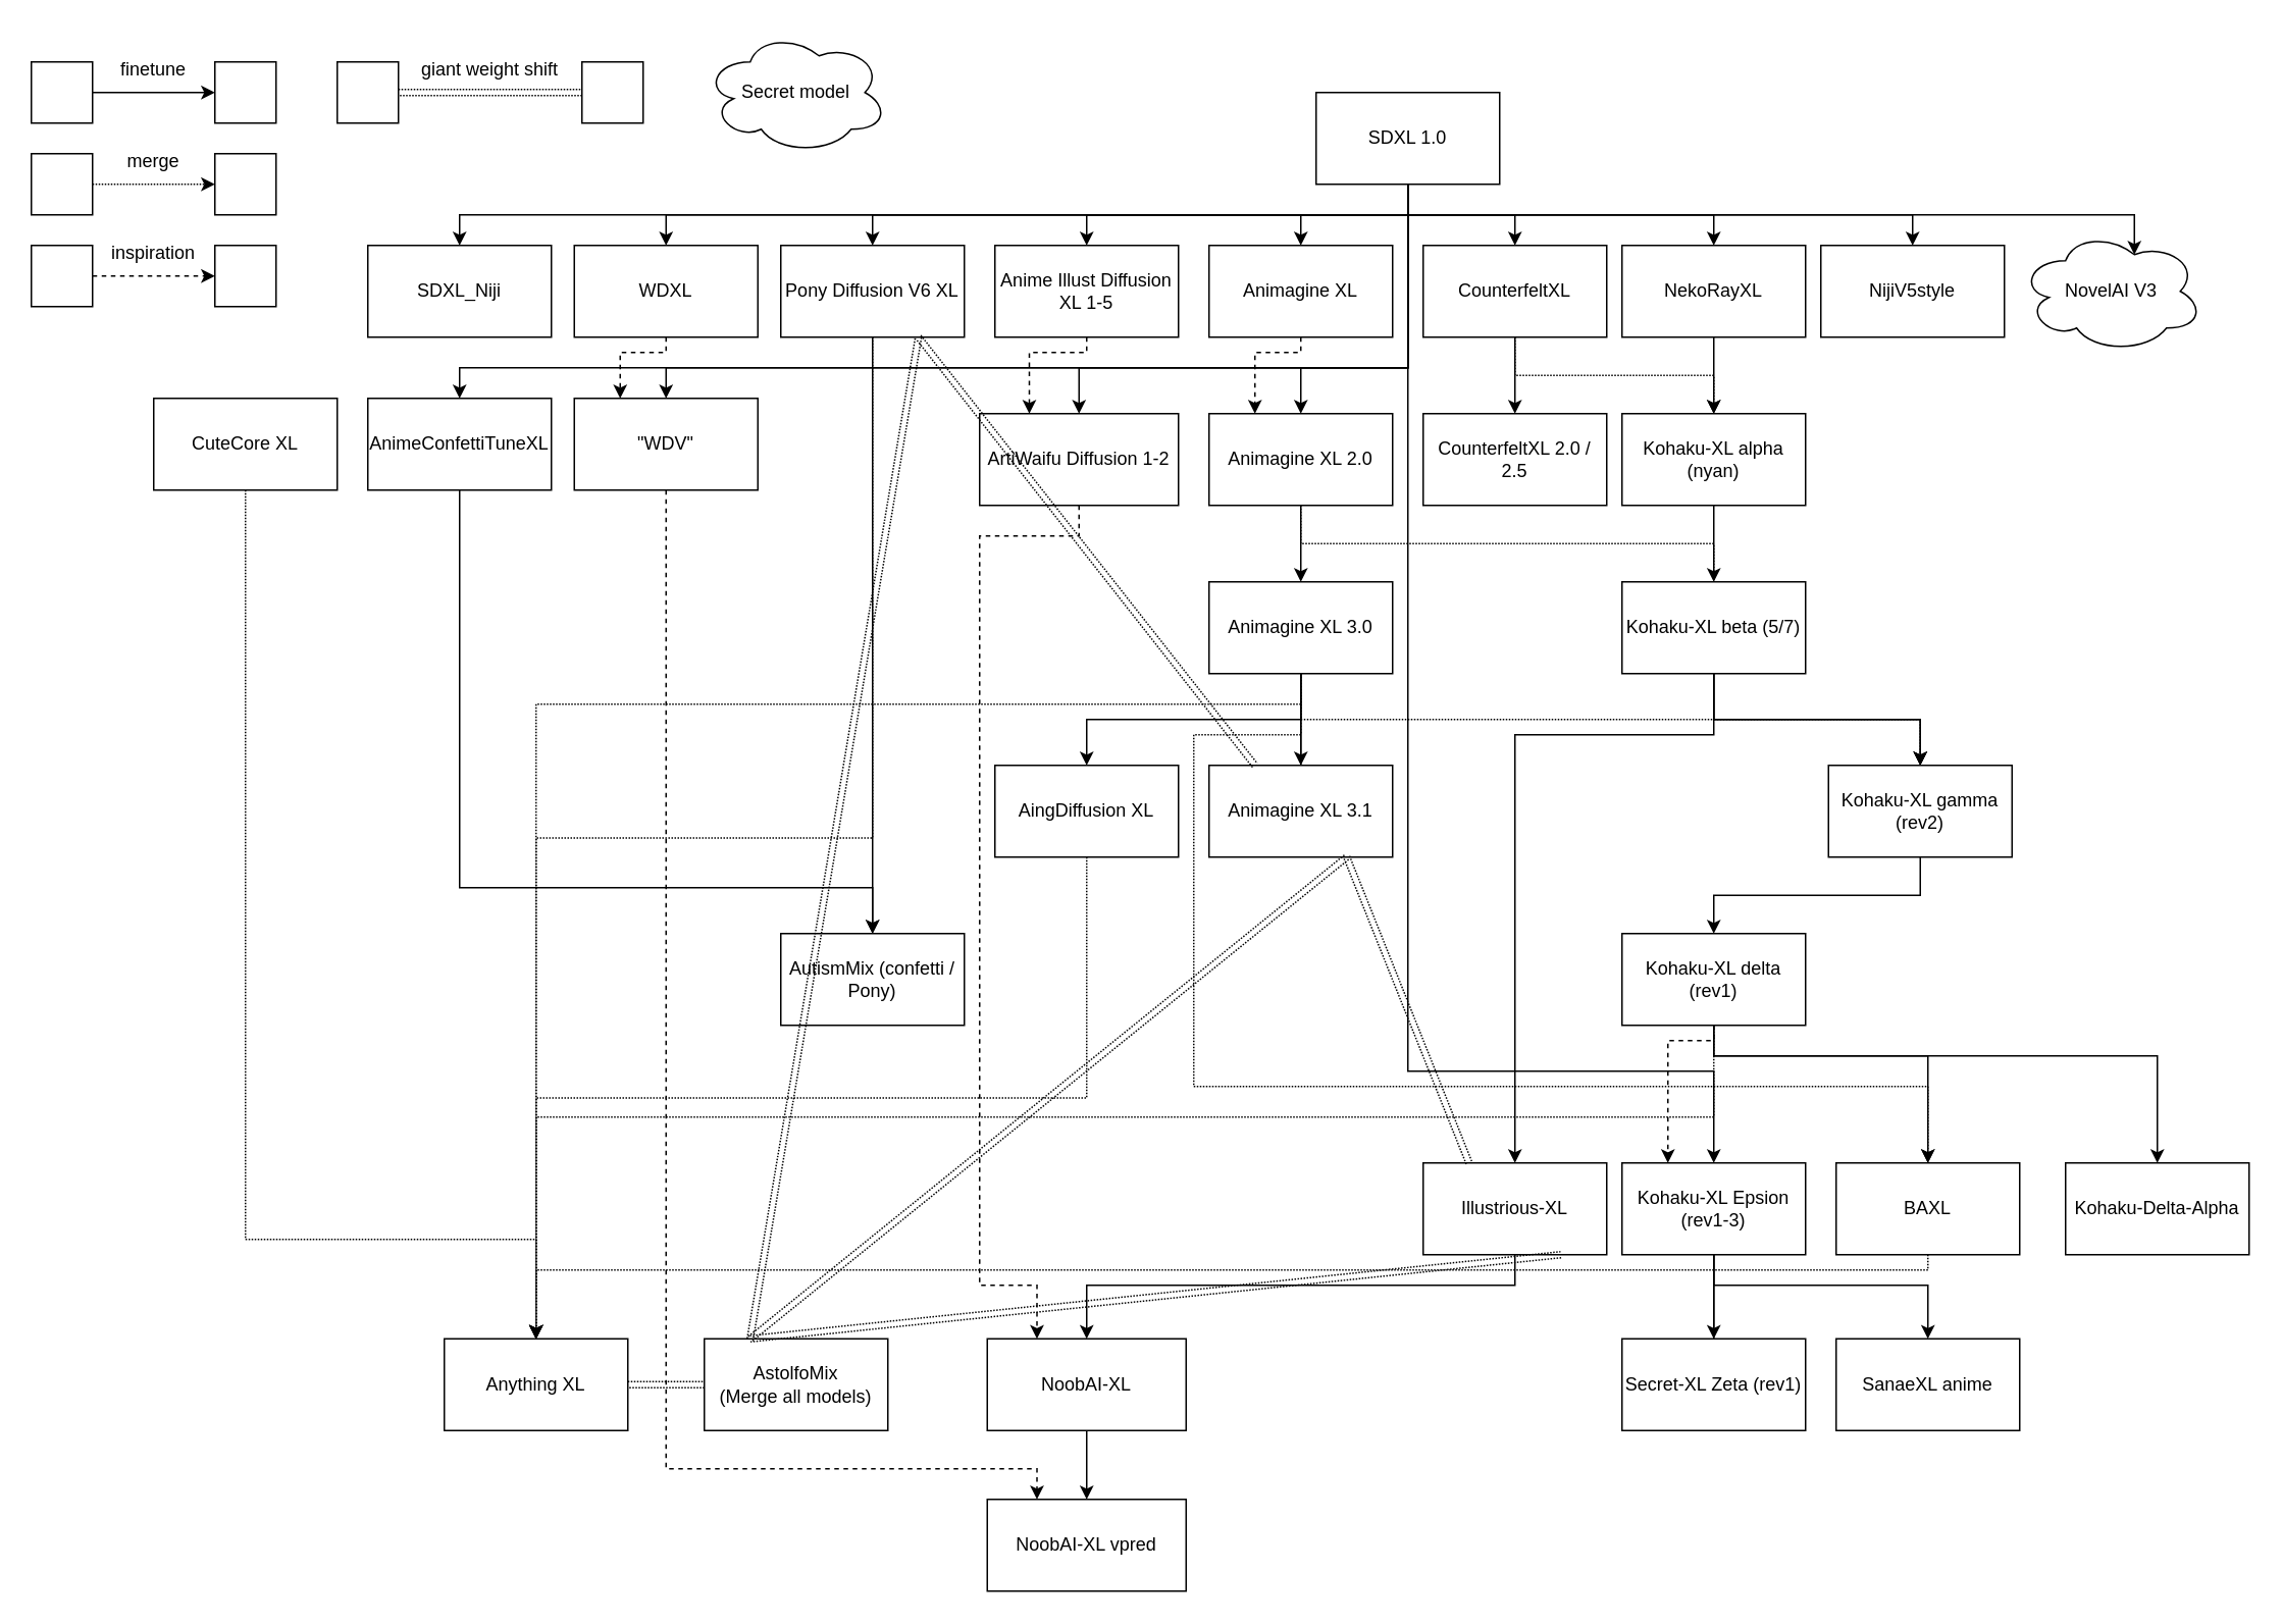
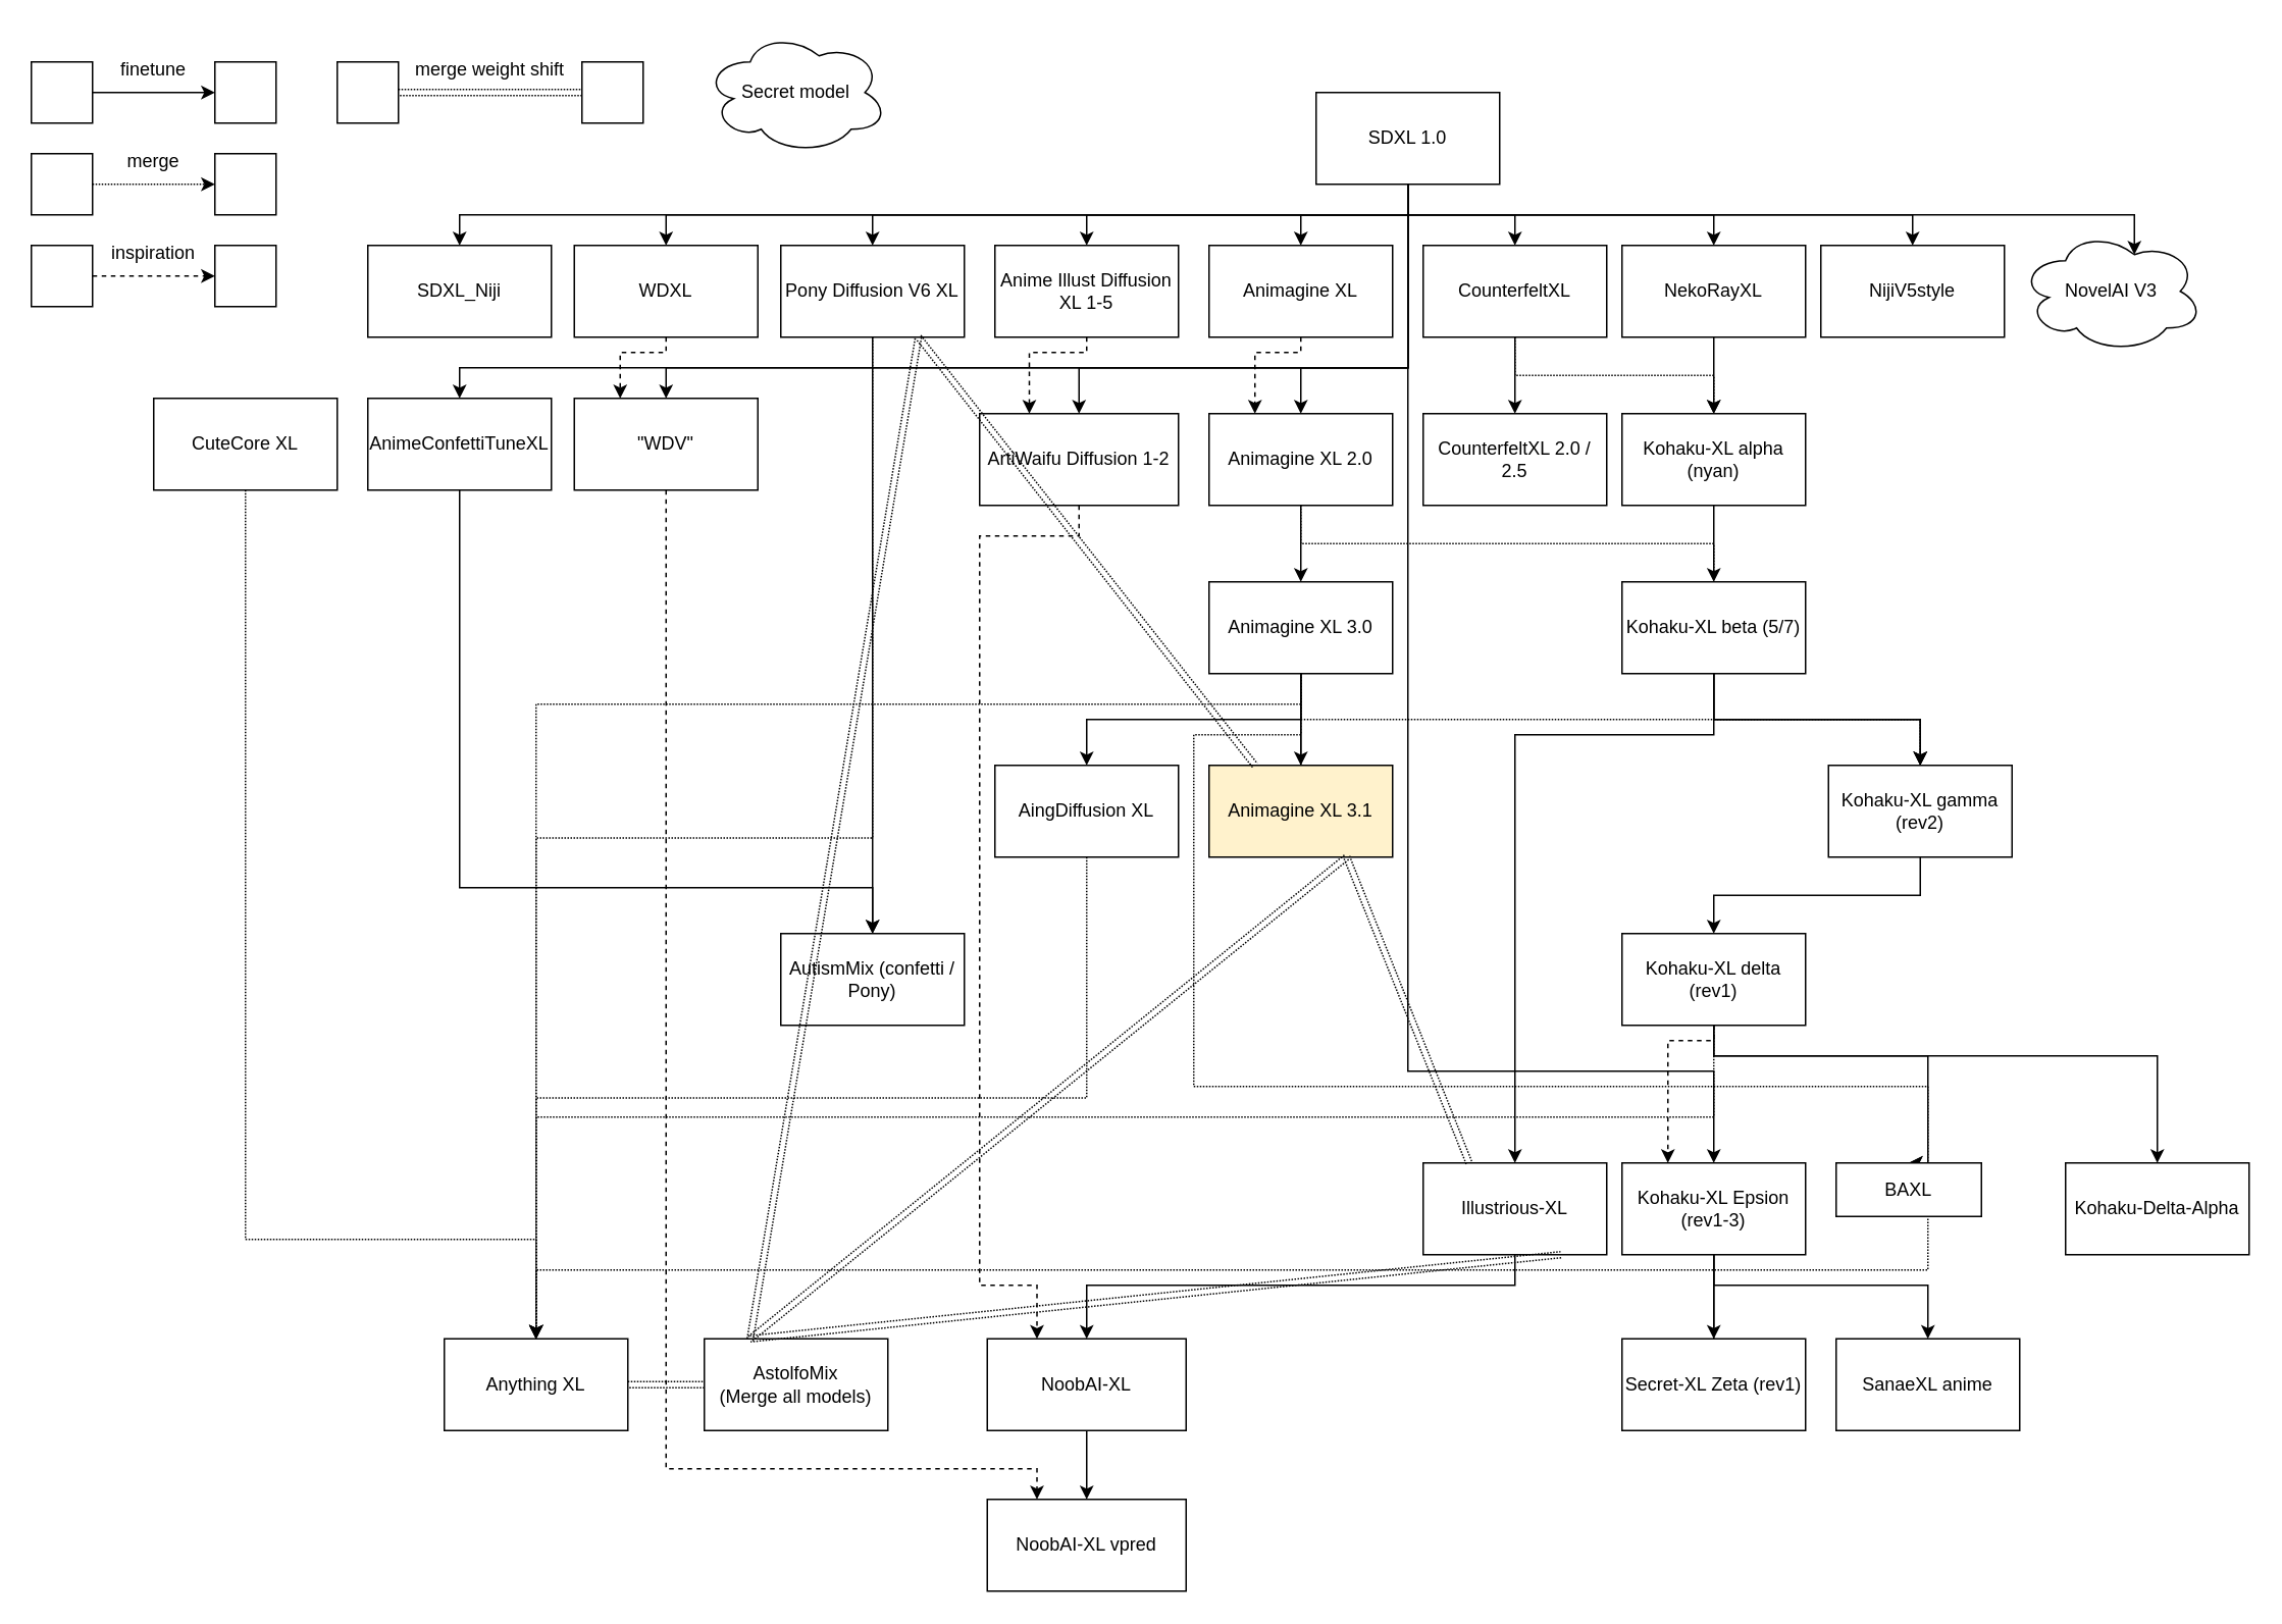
- <mxCell id="103" value="giant weight shift" style="text;html=1;align=center;verticalAlign=middle;whiteSpace=wrap;rounded=0;" parent="1" vertex="1"><mxGeometry x="270" y="30" width="100" height="30" as="geometry" /></mxCell>
+ <mxCell id="103" value="merge weight shift" style="text;html=1;align=center;verticalAlign=middle;whiteSpace=wrap;rounded=0;" parent="1" vertex="1"><mxGeometry x="270" y="30" width="100" height="30" as="geometry" /></mxCell>
- <mxCell id="78" value="Animagine XL 3.1" style="rounded=0;whiteSpace=wrap;html=1;" parent="1" vertex="1"><mxGeometry x="790" y="500" width="120" height="60" as="geometry" /></mxCell>
+ <mxCell id="78" value="Animagine XL 3.1" style="rounded=0;whiteSpace=wrap;html=1;fillColor=#fff2cc;" parent="1" vertex="1"><mxGeometry x="790" y="500" width="120" height="60" as="geometry" /></mxCell>
- <mxCell id="67" value="BAXL" style="rounded=0;whiteSpace=wrap;html=1;" parent="1" vertex="1"><mxGeometry x="1200" y="760" width="120" height="60" as="geometry" /></mxCell>
+ <mxCell id="67" value="BAXL" style="rounded=0;whiteSpace=wrap;html=1;" parent="1" vertex="1"><mxGeometry x="1200" y="760" width="95" height="35" as="geometry" /></mxCell>
